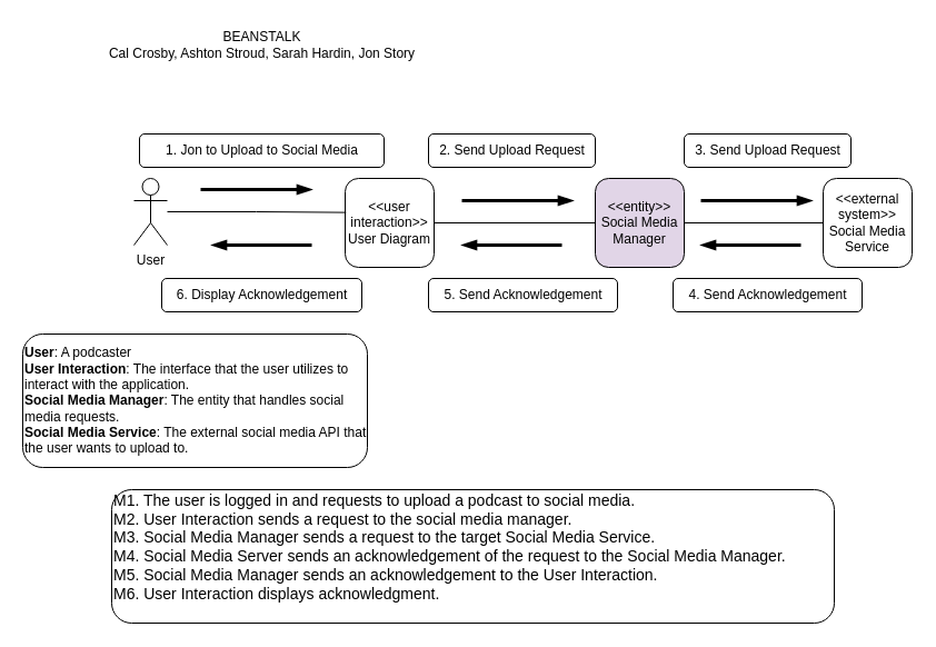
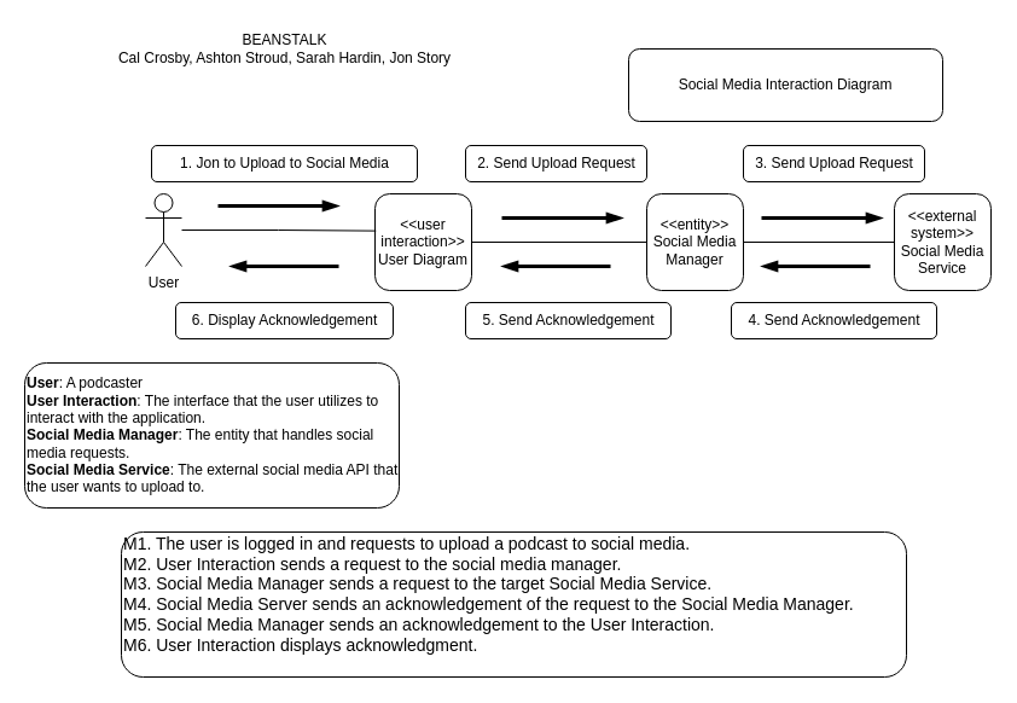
+ <mxCell id="2" value="Social Media Interaction Diagram" style="rounded=1;whiteSpace=wrap;html=1;" parent="1" vertex="1"><mxGeometry x="520" y="40" width="260" height="60" as="geometry" /></mxCell>
- <mxCell id="18" value="&amp;lt;&amp;lt;entity&amp;gt;&amp;gt;&lt;br&gt;Social Media Manager" style="whiteSpace=wrap;html=1;aspect=fixed;rounded=1;fillColor=#e1d5e7;" parent="1" vertex="1"><mxGeometry x="535" y="160" width="80" height="80" as="geometry" /></mxCell>
+ <mxCell id="18" value="&amp;lt;&amp;lt;entity&amp;gt;&amp;gt;&lt;br&gt;Social Media Manager" style="whiteSpace=wrap;html=1;aspect=fixed;rounded=1;" parent="1" vertex="1"><mxGeometry x="535" y="160" width="80" height="80" as="geometry" /></mxCell>
